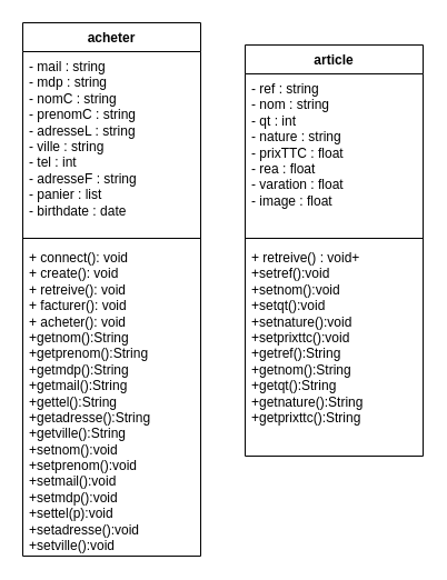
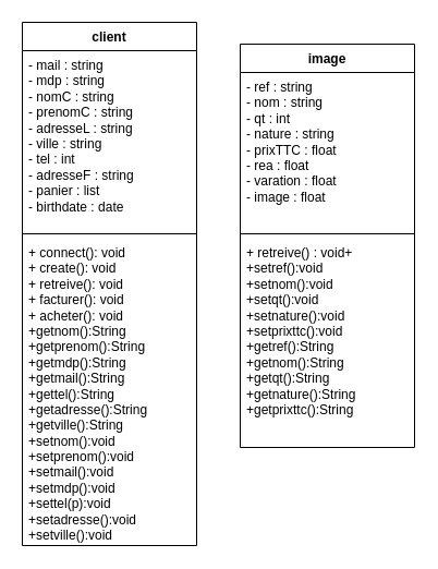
- <mxCell id="2" value="acheter" style="swimlane;fontStyle=1;align=center;verticalAlign=top;childLayout=stackLayout;horizontal=1;startSize=26;horizontalStack=0;resizeParent=1;resizeParentMax=0;resizeLast=0;collapsible=1;marginBottom=0;whiteSpace=wrap;html=1;" parent="1" vertex="1"><mxGeometry x="20" y="20" width="160" height="480" as="geometry" /></mxCell>
+ <mxCell id="2" value="client" style="swimlane;fontStyle=1;align=center;verticalAlign=top;childLayout=stackLayout;horizontal=1;startSize=26;horizontalStack=0;resizeParent=1;resizeParentMax=0;resizeLast=0;collapsible=1;marginBottom=0;whiteSpace=wrap;html=1;" parent="1" vertex="1"><mxGeometry x="20" y="20" width="160" height="480" as="geometry" /></mxCell>
- <mxCell id="6" value="article" style="swimlane;fontStyle=1;align=center;verticalAlign=top;childLayout=stackLayout;horizontal=1;startSize=26;horizontalStack=0;resizeParent=1;resizeParentMax=0;resizeLast=0;collapsible=1;marginBottom=0;whiteSpace=wrap;html=1;" parent="1" vertex="1"><mxGeometry x="220" y="40" width="160" height="370" as="geometry" /></mxCell>
+ <mxCell id="6" value="image" style="swimlane;fontStyle=1;align=center;verticalAlign=top;childLayout=stackLayout;horizontal=1;startSize=26;horizontalStack=0;resizeParent=1;resizeParentMax=0;resizeLast=0;collapsible=1;marginBottom=0;whiteSpace=wrap;html=1;" parent="1" vertex="1"><mxGeometry x="220" y="40" width="160" height="370" as="geometry" /></mxCell>
